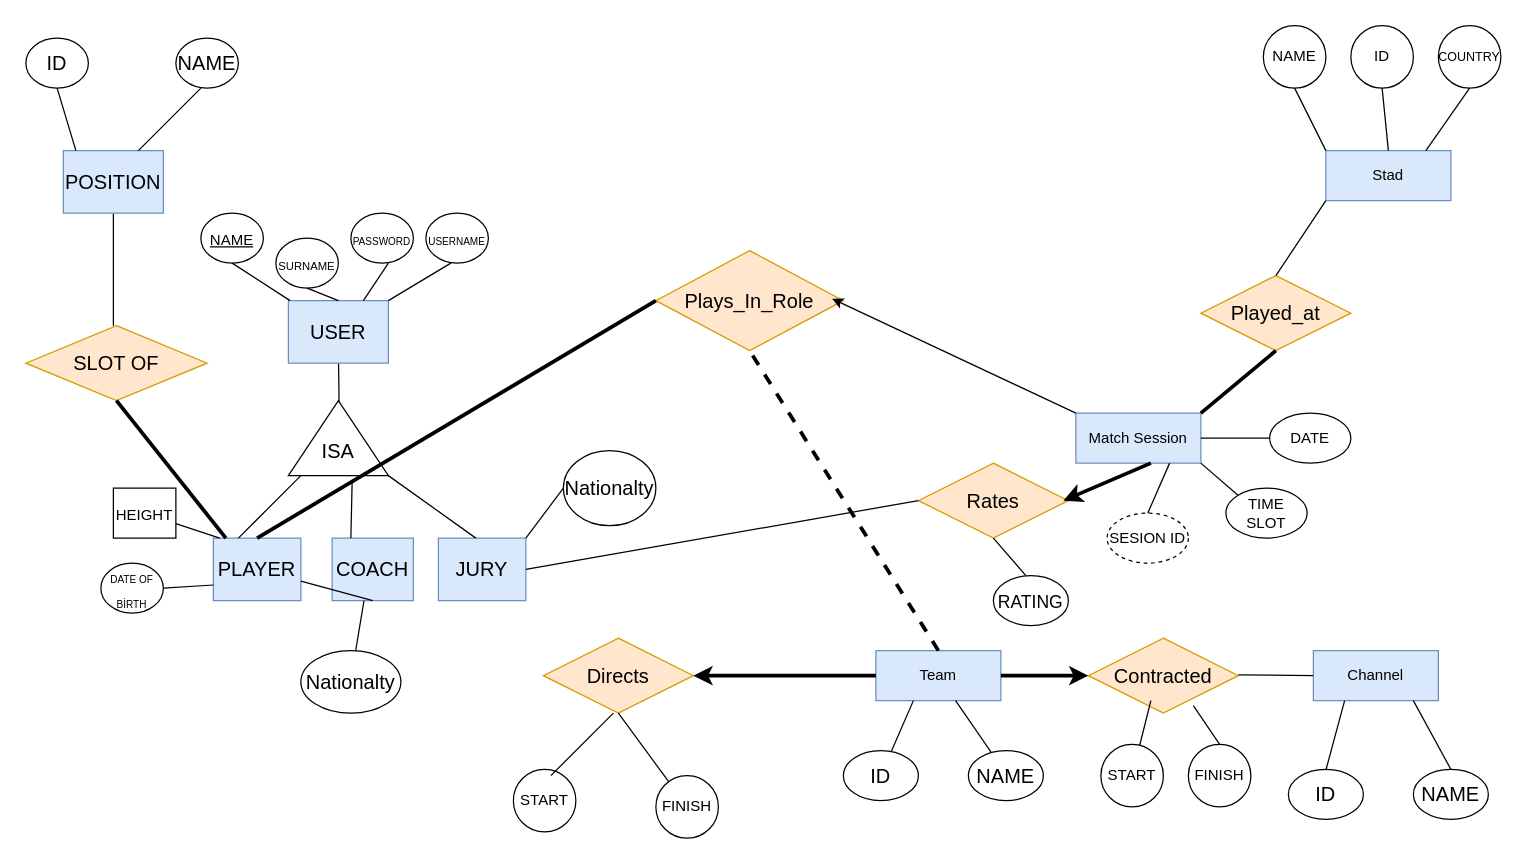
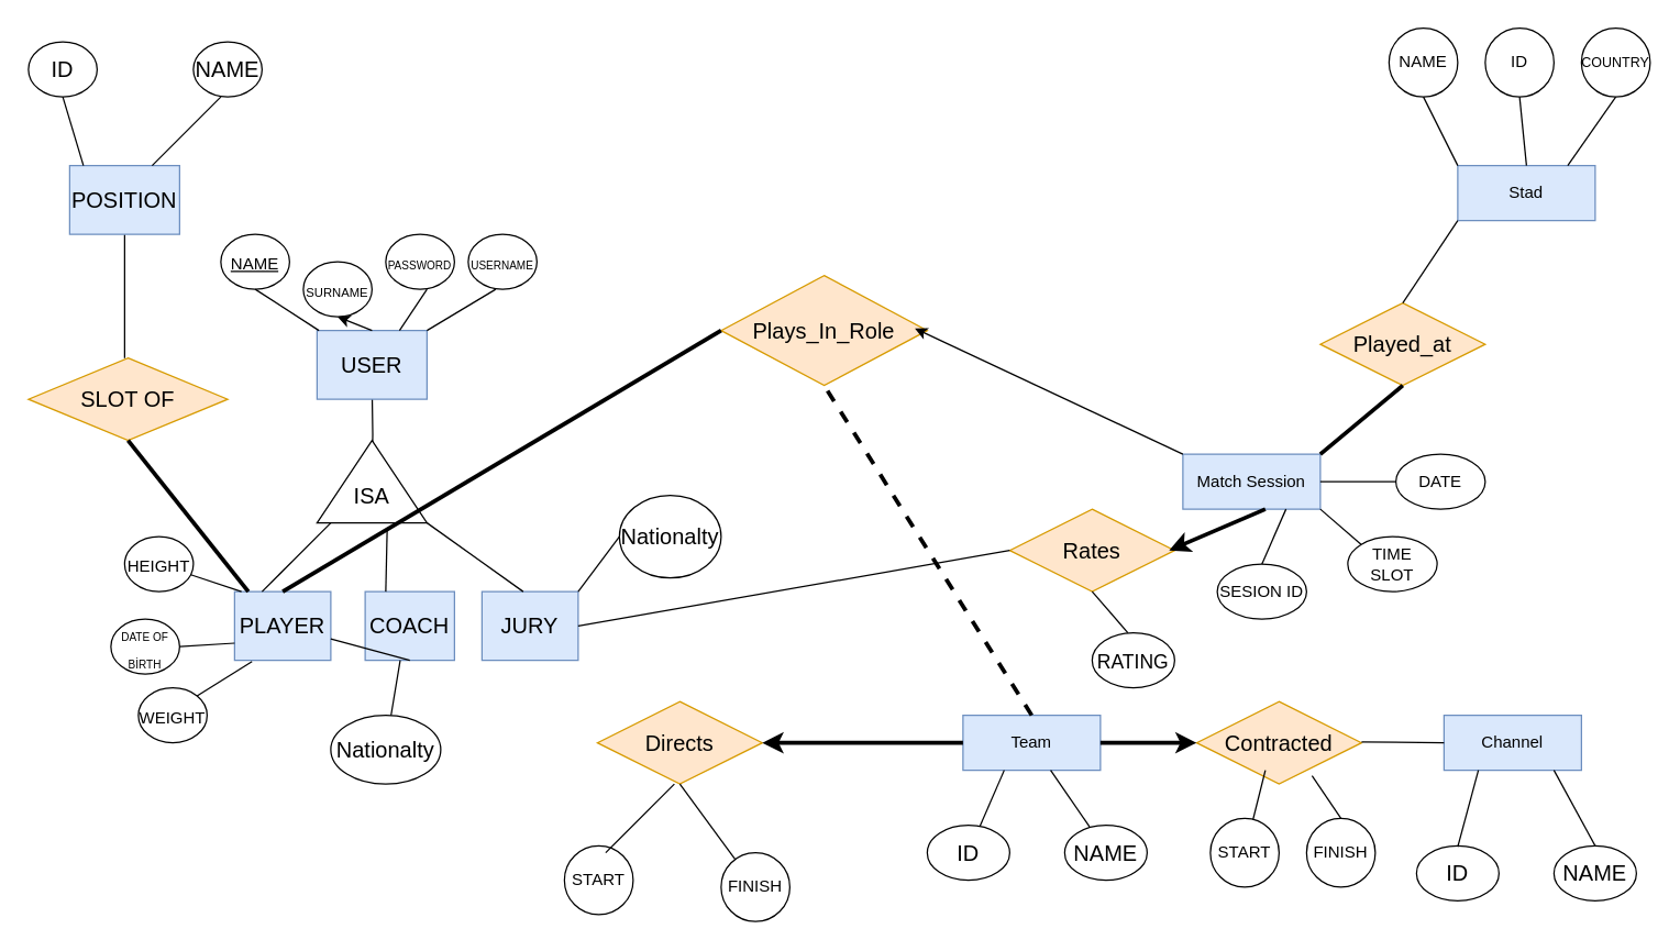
- <mxCell id="18" value="" style="endArrow=none;html=1;rounded=0;exitX=0.5;exitY=0;exitDx=0;exitDy=0;entryX=0.5;entryY=1;entryDx=0;entryDy=0;fontSize=16;" parent="1" source="4" target="5" edge="1"><mxGeometry width="50" height="50" relative="1" as="geometry"><mxPoint x="230" y="240" as="sourcePoint" /><mxPoint x="280" y="210" as="targetPoint" /></mxGeometry></mxCell>
+ <mxCell id="18" value="" style="endArrow=classic;html=1;rounded=0;exitX=0.5;exitY=0;exitDx=0;exitDy=0;entryX=0.5;entryY=1;entryDx=0;entryDy=0;fontSize=16;" parent="1" source="4" target="5" edge="1"><mxGeometry width="50" height="50" relative="1" as="geometry"><mxPoint x="230" y="240" as="sourcePoint" /><mxPoint x="280" y="210" as="targetPoint" /></mxGeometry></mxCell>
- <mxCell id="13" value="&lt;font style=&quot;font-size: 12px;&quot;&gt;HEIGHT&lt;/font&gt;" style="whiteSpace=wrap;html=1;fontSize=16;direction=east;rounded=0;" parent="1" vertex="1"><mxGeometry x="90" y="390" width="50" height="40" as="geometry" /></mxCell>
+ <mxCell id="13" value="&lt;font style=&quot;font-size: 12px;&quot;&gt;HEIGHT&lt;/font&gt;" style="ellipse;whiteSpace=wrap;html=1;fontSize=16;direction=east;" parent="1" vertex="1"><mxGeometry x="90" y="390" width="50" height="40" as="geometry" /></mxCell>
- <mxCell id="82" value="SESION ID" style="ellipse;whiteSpace=wrap;html=1;dashed=1;" vertex="1" parent="1"><mxGeometry x="885" y="410" width="65" height="40" as="geometry" /></mxCell>
+ <mxCell id="82" value="SESION ID" style="ellipse;whiteSpace=wrap;html=1;" vertex="1" parent="1"><mxGeometry x="885" y="410" width="65" height="40" as="geometry" /></mxCell>
+ <mxCell id="26" value="" style="endArrow=none;html=1;rounded=0;exitX=0.181;exitY=1.019;exitDx=0;exitDy=0;entryX=1;entryY=0;entryDx=0;entryDy=0;fontSize=16;exitPerimeter=0;" parent="1" source="9" target="14" edge="1"><mxGeometry width="50" height="50" relative="1" as="geometry"><mxPoint x="180" y="490" as="sourcePoint" /><mxPoint x="140" y="480" as="targetPoint" /></mxGeometry></mxCell>
+ <mxCell id="14" value="&lt;font style=&quot;font-size: 12px;&quot;&gt;WEIGHT&lt;/font&gt;" style="ellipse;whiteSpace=wrap;html=1;fontSize=16;direction=east;" parent="1" vertex="1"><mxGeometry x="100" y="500" width="50" height="40" as="geometry" /></mxCell>
